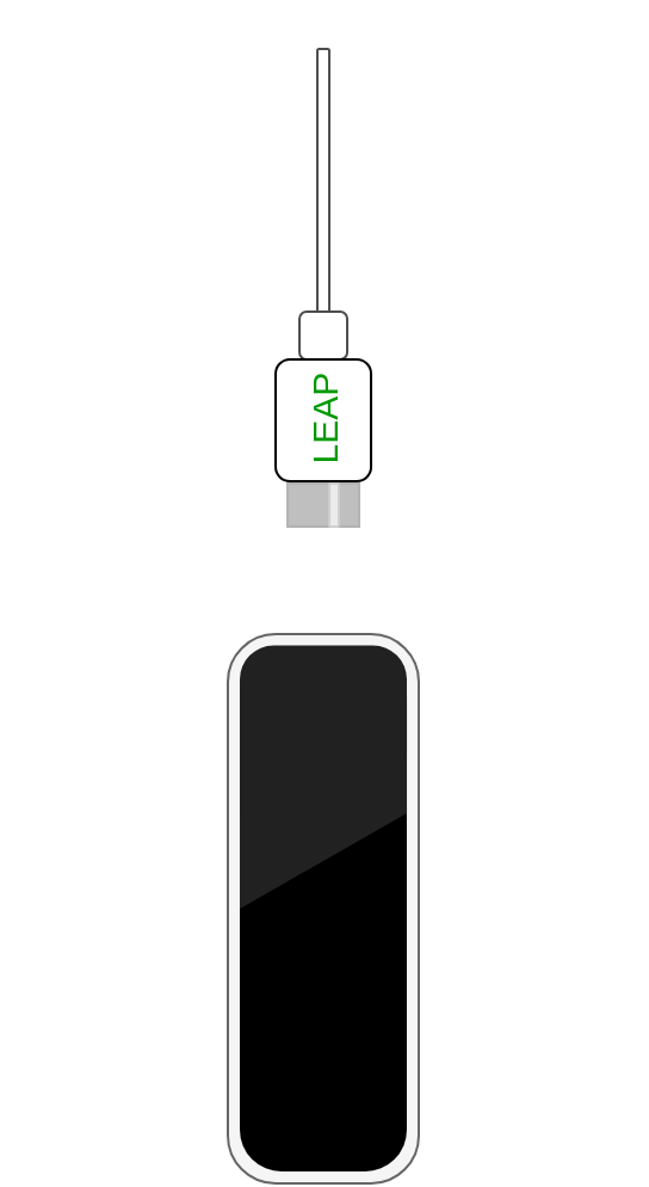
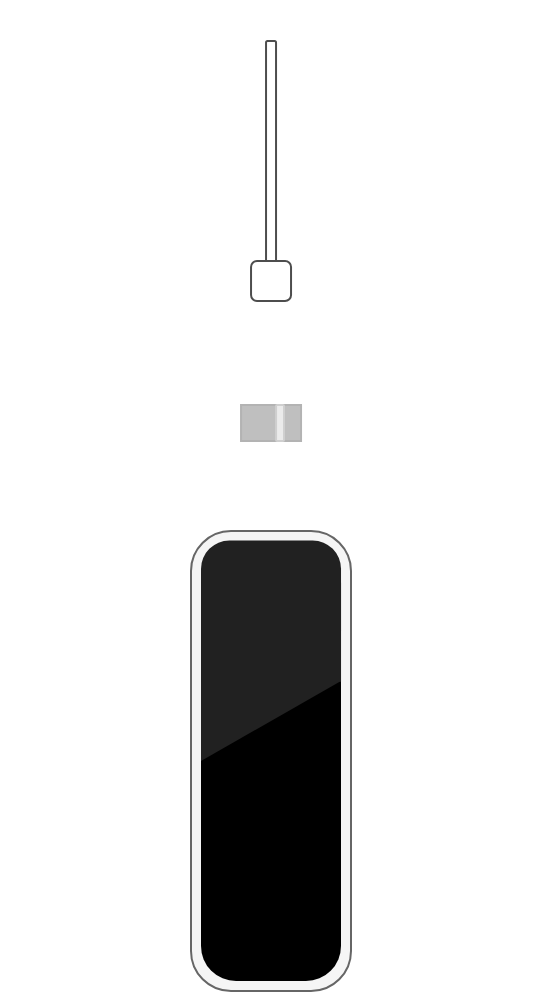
- <mxCell id="9" value="LEAP" style="rounded=1;whiteSpace=wrap;html=1;horizontal=0;verticalAlign=middle;align=center;fontSize=15;fontColor=#009900;" parent="1" vertex="1"><mxGeometry x="115.02" y="150" width="40" height="51" as="geometry" /></mxCell>
